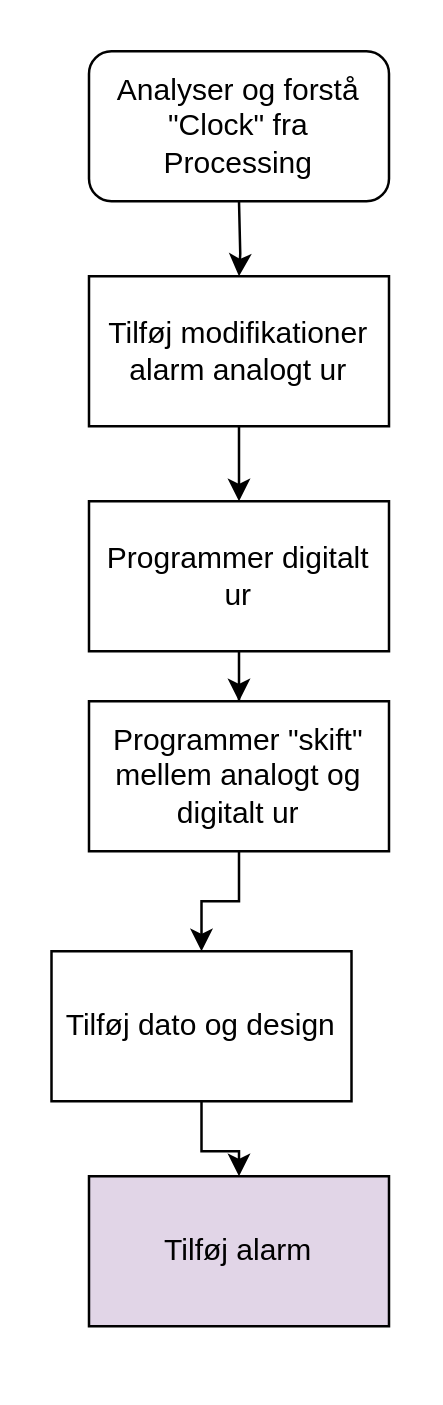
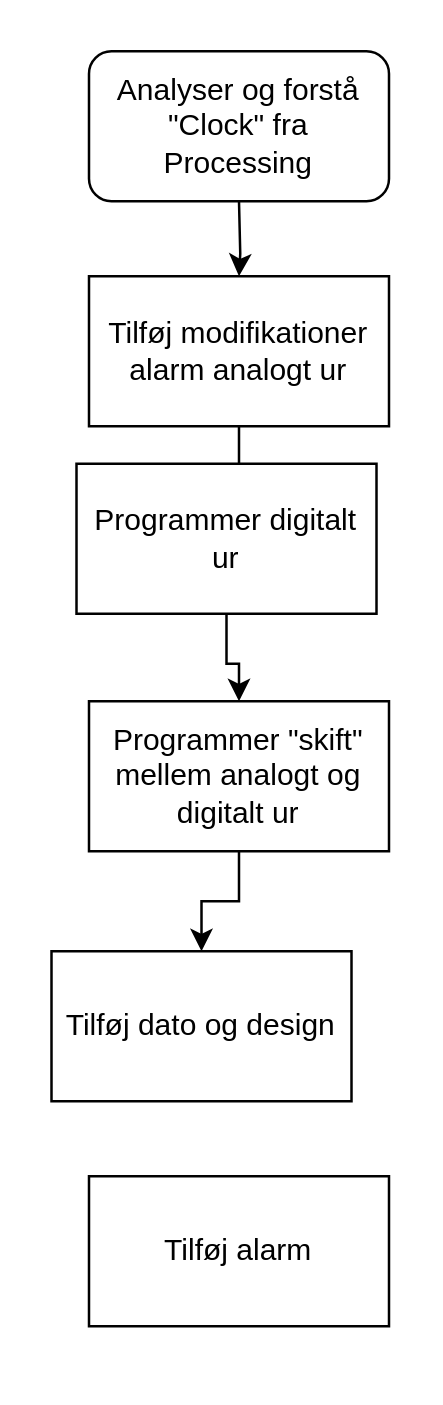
- <mxCell id="10" value="Programmer digitalt ur" style="rounded=0;whiteSpace=wrap;html=1;" vertex="1" parent="1"><mxGeometry x="35" y="200" width="120" height="60" as="geometry" /></mxCell>
+ <mxCell id="10" value="Programmer digitalt ur" style="rounded=0;whiteSpace=wrap;html=1;" vertex="1" parent="1"><mxGeometry x="30" y="185" width="120" height="60" as="geometry" /></mxCell>
- <mxCell id="7" value="" style="edgeStyle=orthogonalEdgeStyle;rounded=0;orthogonalLoop=1;jettySize=auto;html=1;" edge="1" parent="1" source="8" target="13"><mxGeometry relative="1" as="geometry" /></mxCell>
- <mxCell id="13" value="Tilføj alarm" style="rounded=0;whiteSpace=wrap;html=1;fillColor=#e1d5e7;" vertex="1" parent="1"><mxGeometry x="35" y="470" width="120" height="60" as="geometry" /></mxCell>
+ <mxCell id="13" value="Tilføj alarm" style="rounded=0;whiteSpace=wrap;html=1;" vertex="1" parent="1"><mxGeometry x="35" y="470" width="120" height="60" as="geometry" /></mxCell>
